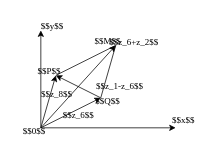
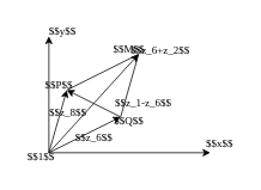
- <mxCell id="19" value="$$0$$" style="text;html=1;align=center;verticalAlign=middle;resizable=0;points=[];autosize=1;strokeColor=none;fillColor=none;fontFamily=Times New Roman;" parent="17" vertex="1"><mxGeometry x="20" y="160" width="50" height="30" as="geometry" /></mxCell>
+ <mxCell id="19" value="$$1$$" style="text;html=1;align=center;verticalAlign=middle;resizable=0;points=[];autosize=1;strokeColor=none;fillColor=none;fontFamily=Times New Roman;" parent="17" vertex="1"><mxGeometry x="20" y="160" width="50" height="30" as="geometry" /></mxCell>
